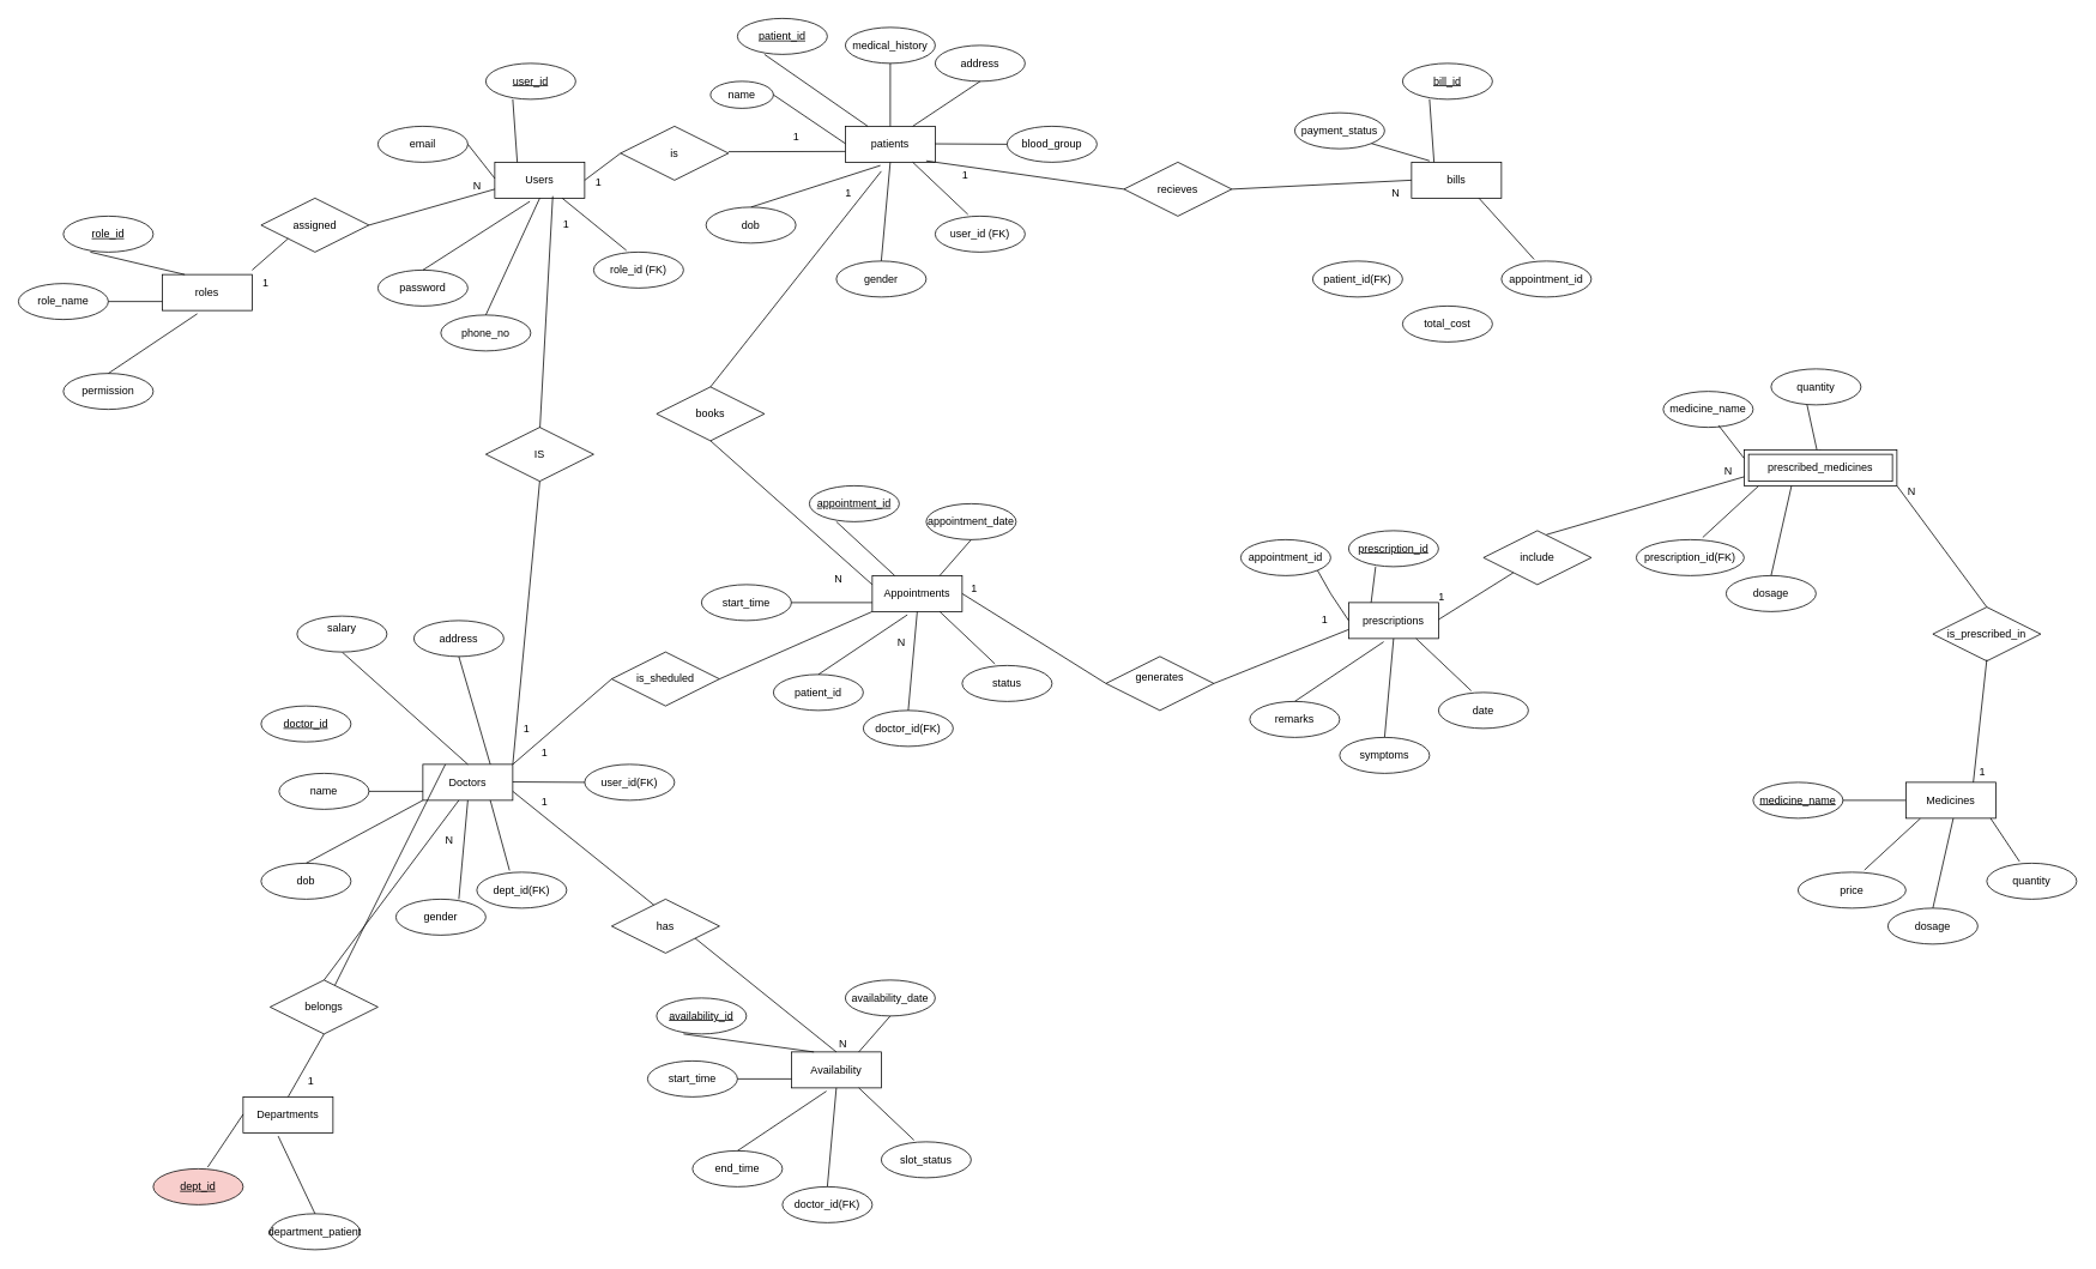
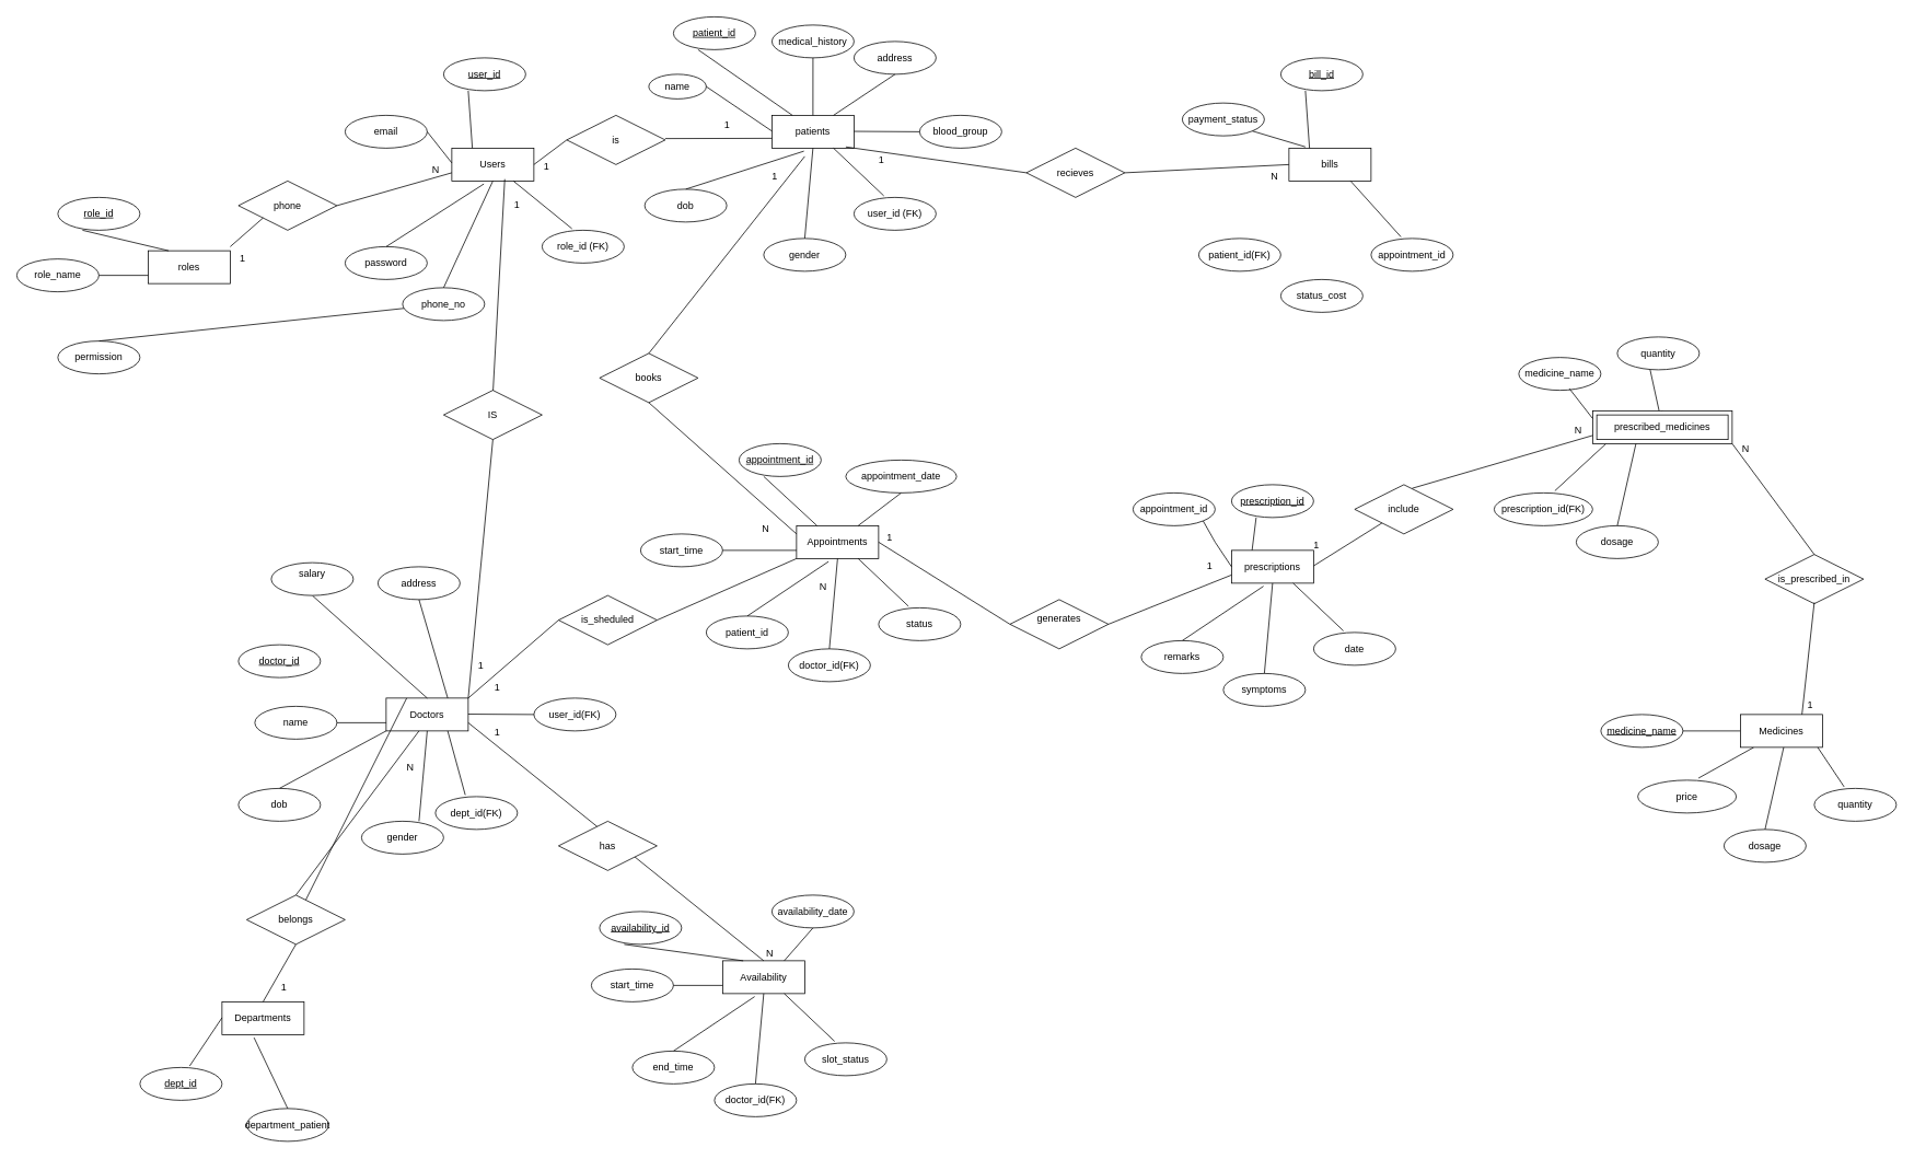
- <mxCell id="159" value="assigned" style="shape=rhombus;perimeter=rhombusPerimeter;whiteSpace=wrap;html=1;align=center;" vertex="1" parent="1"><mxGeometry x="290" y="220" width="120" height="60" as="geometry" /></mxCell>
+ <mxCell id="159" value="phone" style="shape=rhombus;perimeter=rhombusPerimeter;whiteSpace=wrap;html=1;align=center;" vertex="1" parent="1"><mxGeometry x="290" y="220" width="120" height="60" as="geometry" /></mxCell>
- <mxCell id="131" value="total_cost" style="ellipse;whiteSpace=wrap;html=1;align=center;" vertex="1" parent="1"><mxGeometry x="1560" y="340" width="100" height="40" as="geometry" /></mxCell>
+ <mxCell id="131" value="status_cost" style="ellipse;whiteSpace=wrap;html=1;align=center;" vertex="1" parent="1"><mxGeometry x="1560" y="340" width="100" height="40" as="geometry" /></mxCell>
- <mxCell id="156" value="" style="endArrow=none;html=1;rounded=0;exitX=0.5;exitY=0;exitDx=0;exitDy=0;entryX=0.39;entryY=1.091;entryDx=0;entryDy=0;entryPerimeter=0;" edge="1" parent="1" source="155" target="152"><mxGeometry relative="1" as="geometry"><mxPoint x="130" y="395" as="sourcePoint" /><mxPoint x="290" y="395" as="targetPoint" /></mxGeometry></mxCell>
+ <mxCell id="156" value="" style="endArrow=none;html=1;rounded=0;exitX=0.5;exitY=0;exitDx=0;exitDy=0;" edge="1" parent="1" source="155" target="10"><mxGeometry relative="1" as="geometry"><mxPoint x="130" y="395" as="sourcePoint" /><mxPoint x="290" y="395" as="targetPoint" /></mxGeometry></mxCell>
- <mxCell id="80" value="appointment_date" style="ellipse;whiteSpace=wrap;html=1;align=center;" vertex="1" parent="1"><mxGeometry x="1030" y="560" width="100" height="40" as="geometry" /></mxCell>
+ <mxCell id="80" value="appointment_date" style="ellipse;whiteSpace=wrap;html=1;align=center;" vertex="1" parent="1"><mxGeometry x="1030" y="560" width="135" height="40" as="geometry" /></mxCell>
- <mxCell id="164" value="price" style="ellipse;whiteSpace=wrap;html=1;align=center;" vertex="1" parent="1"><mxGeometry x="2000" y="970" width="120" height="40" as="geometry" /></mxCell>
+ <mxCell id="164" value="price" style="ellipse;whiteSpace=wrap;html=1;align=center;" vertex="1" parent="1"><mxGeometry x="1995" y="950" width="120" height="40" as="geometry" /></mxCell>
- <mxCell id="60" value="dept_id" style="ellipse;whiteSpace=wrap;html=1;align=center;fontStyle=4;fillColor=#f8cecc;" vertex="1" parent="1"><mxGeometry x="170" y="1300" width="100" height="40" as="geometry" /></mxCell>
+ <mxCell id="60" value="dept_id" style="ellipse;whiteSpace=wrap;html=1;align=center;fontStyle=4;" vertex="1" parent="1"><mxGeometry x="170" y="1300" width="100" height="40" as="geometry" /></mxCell>
